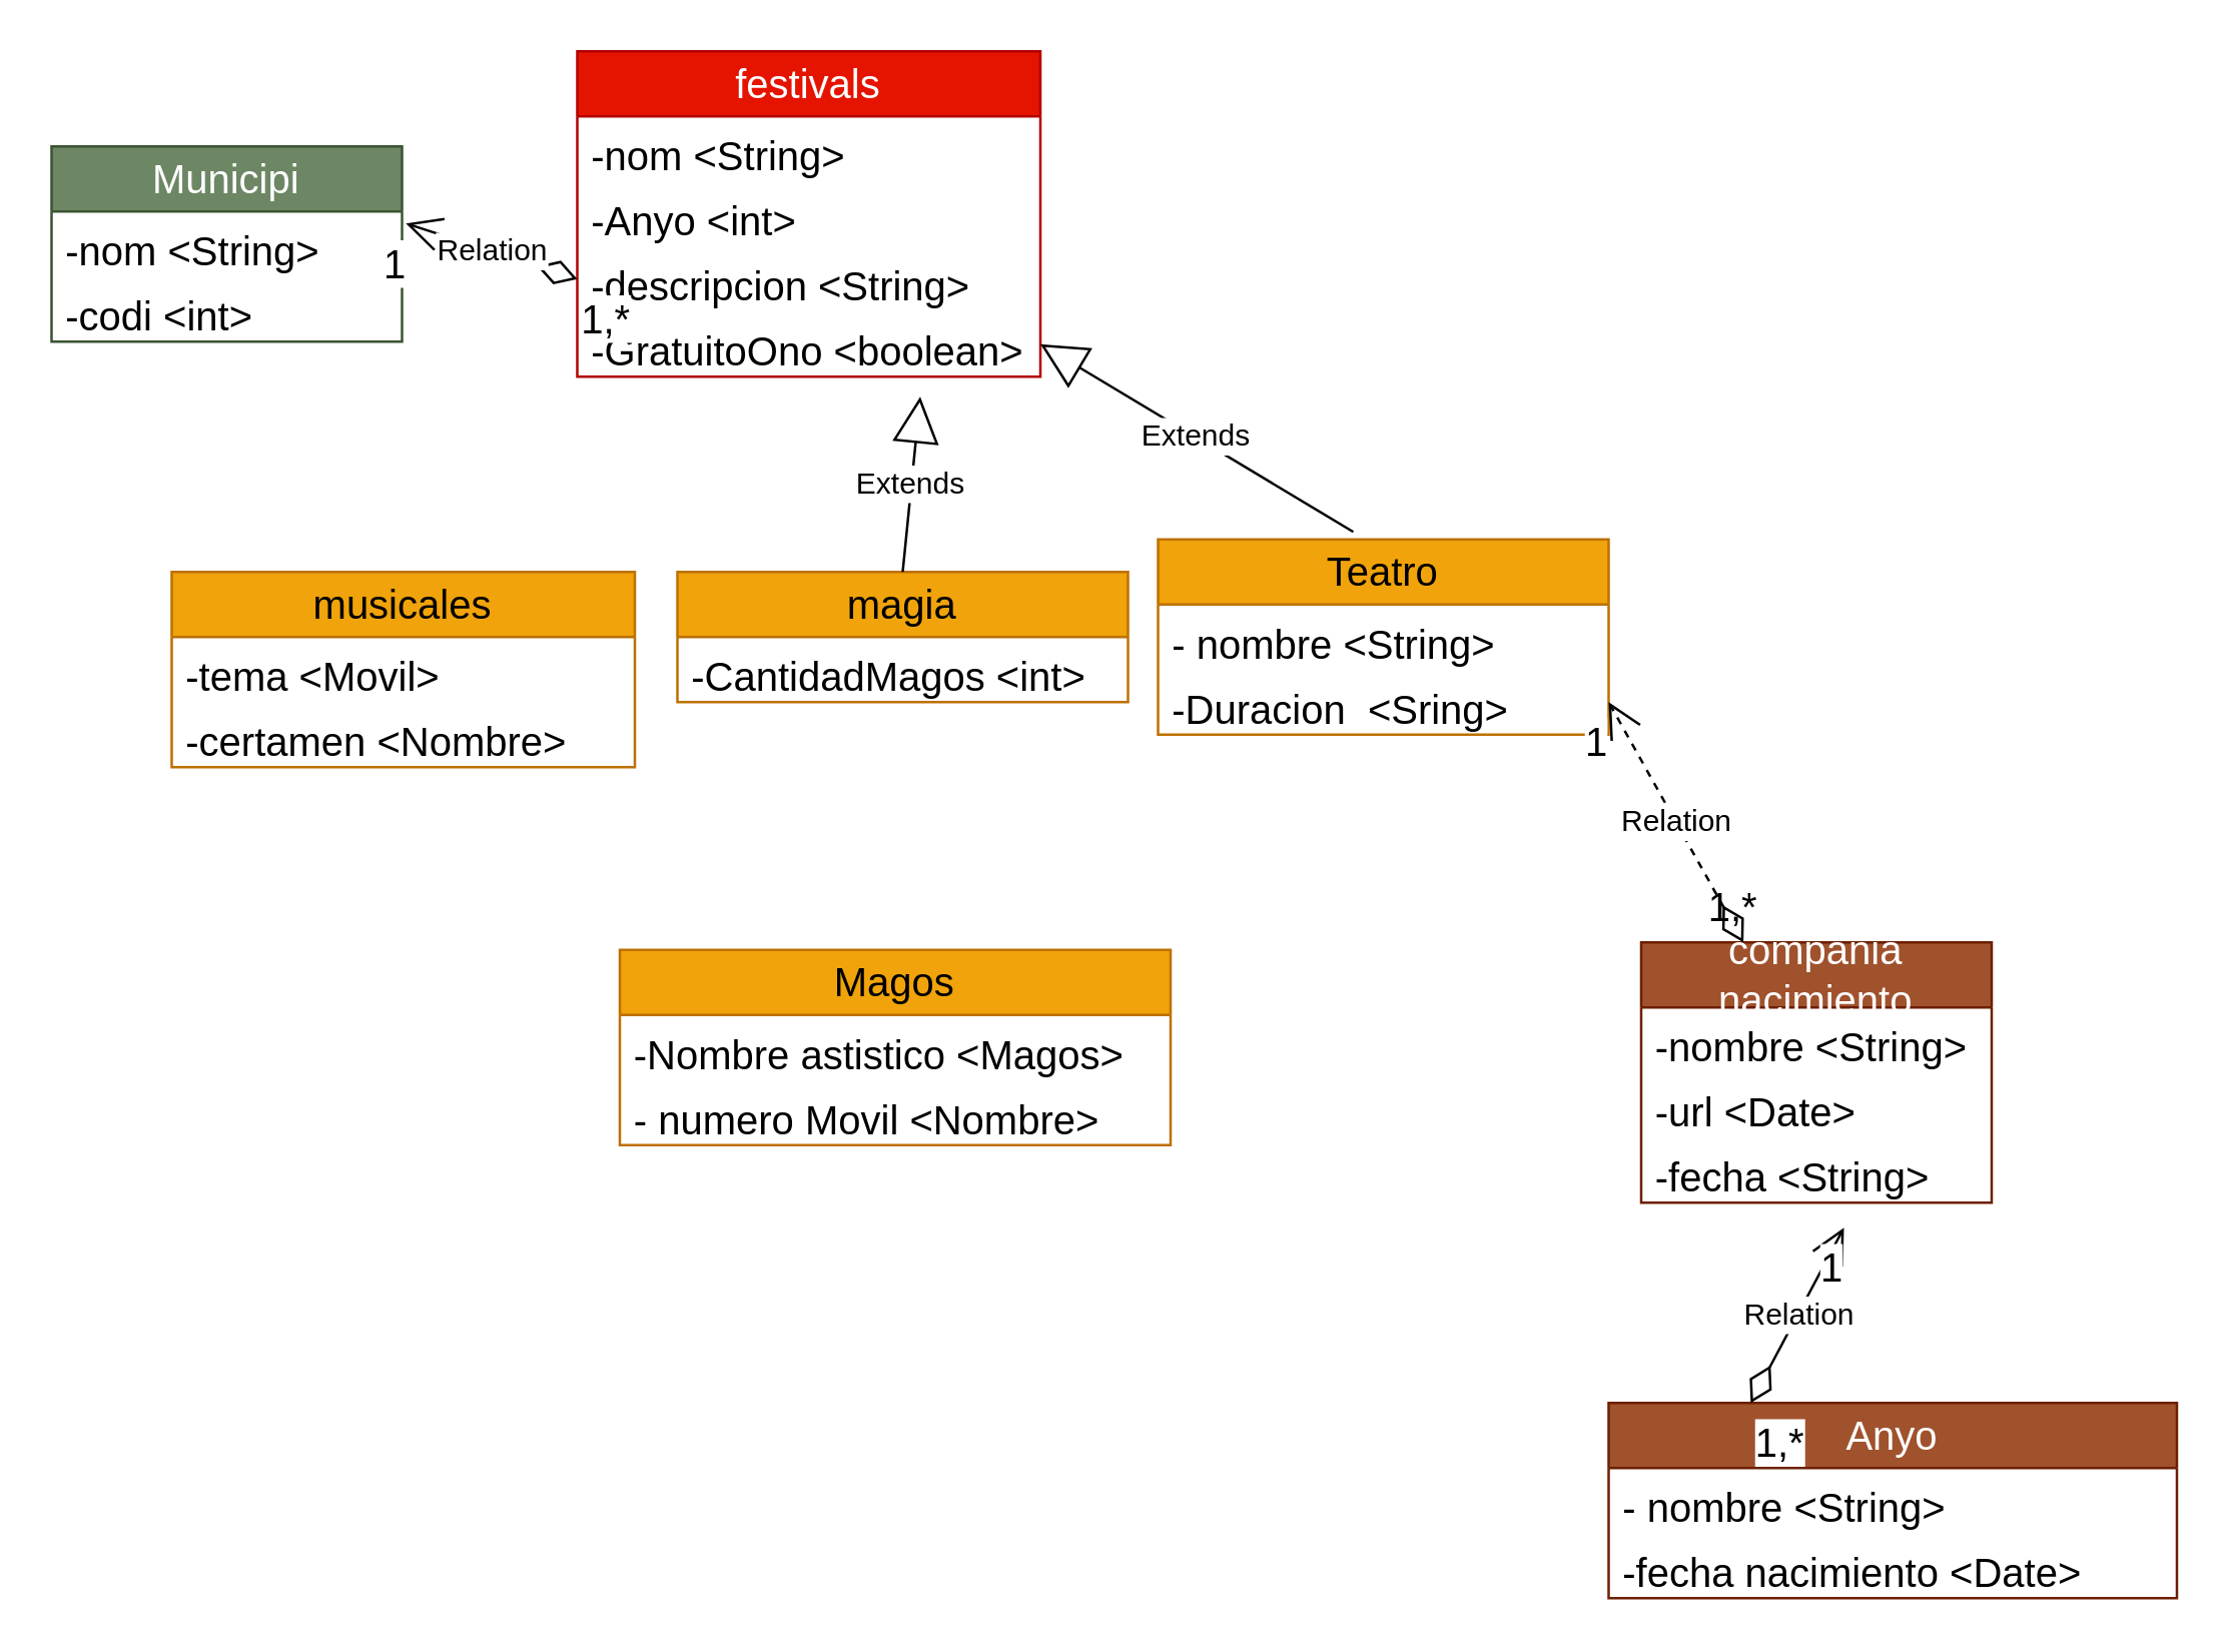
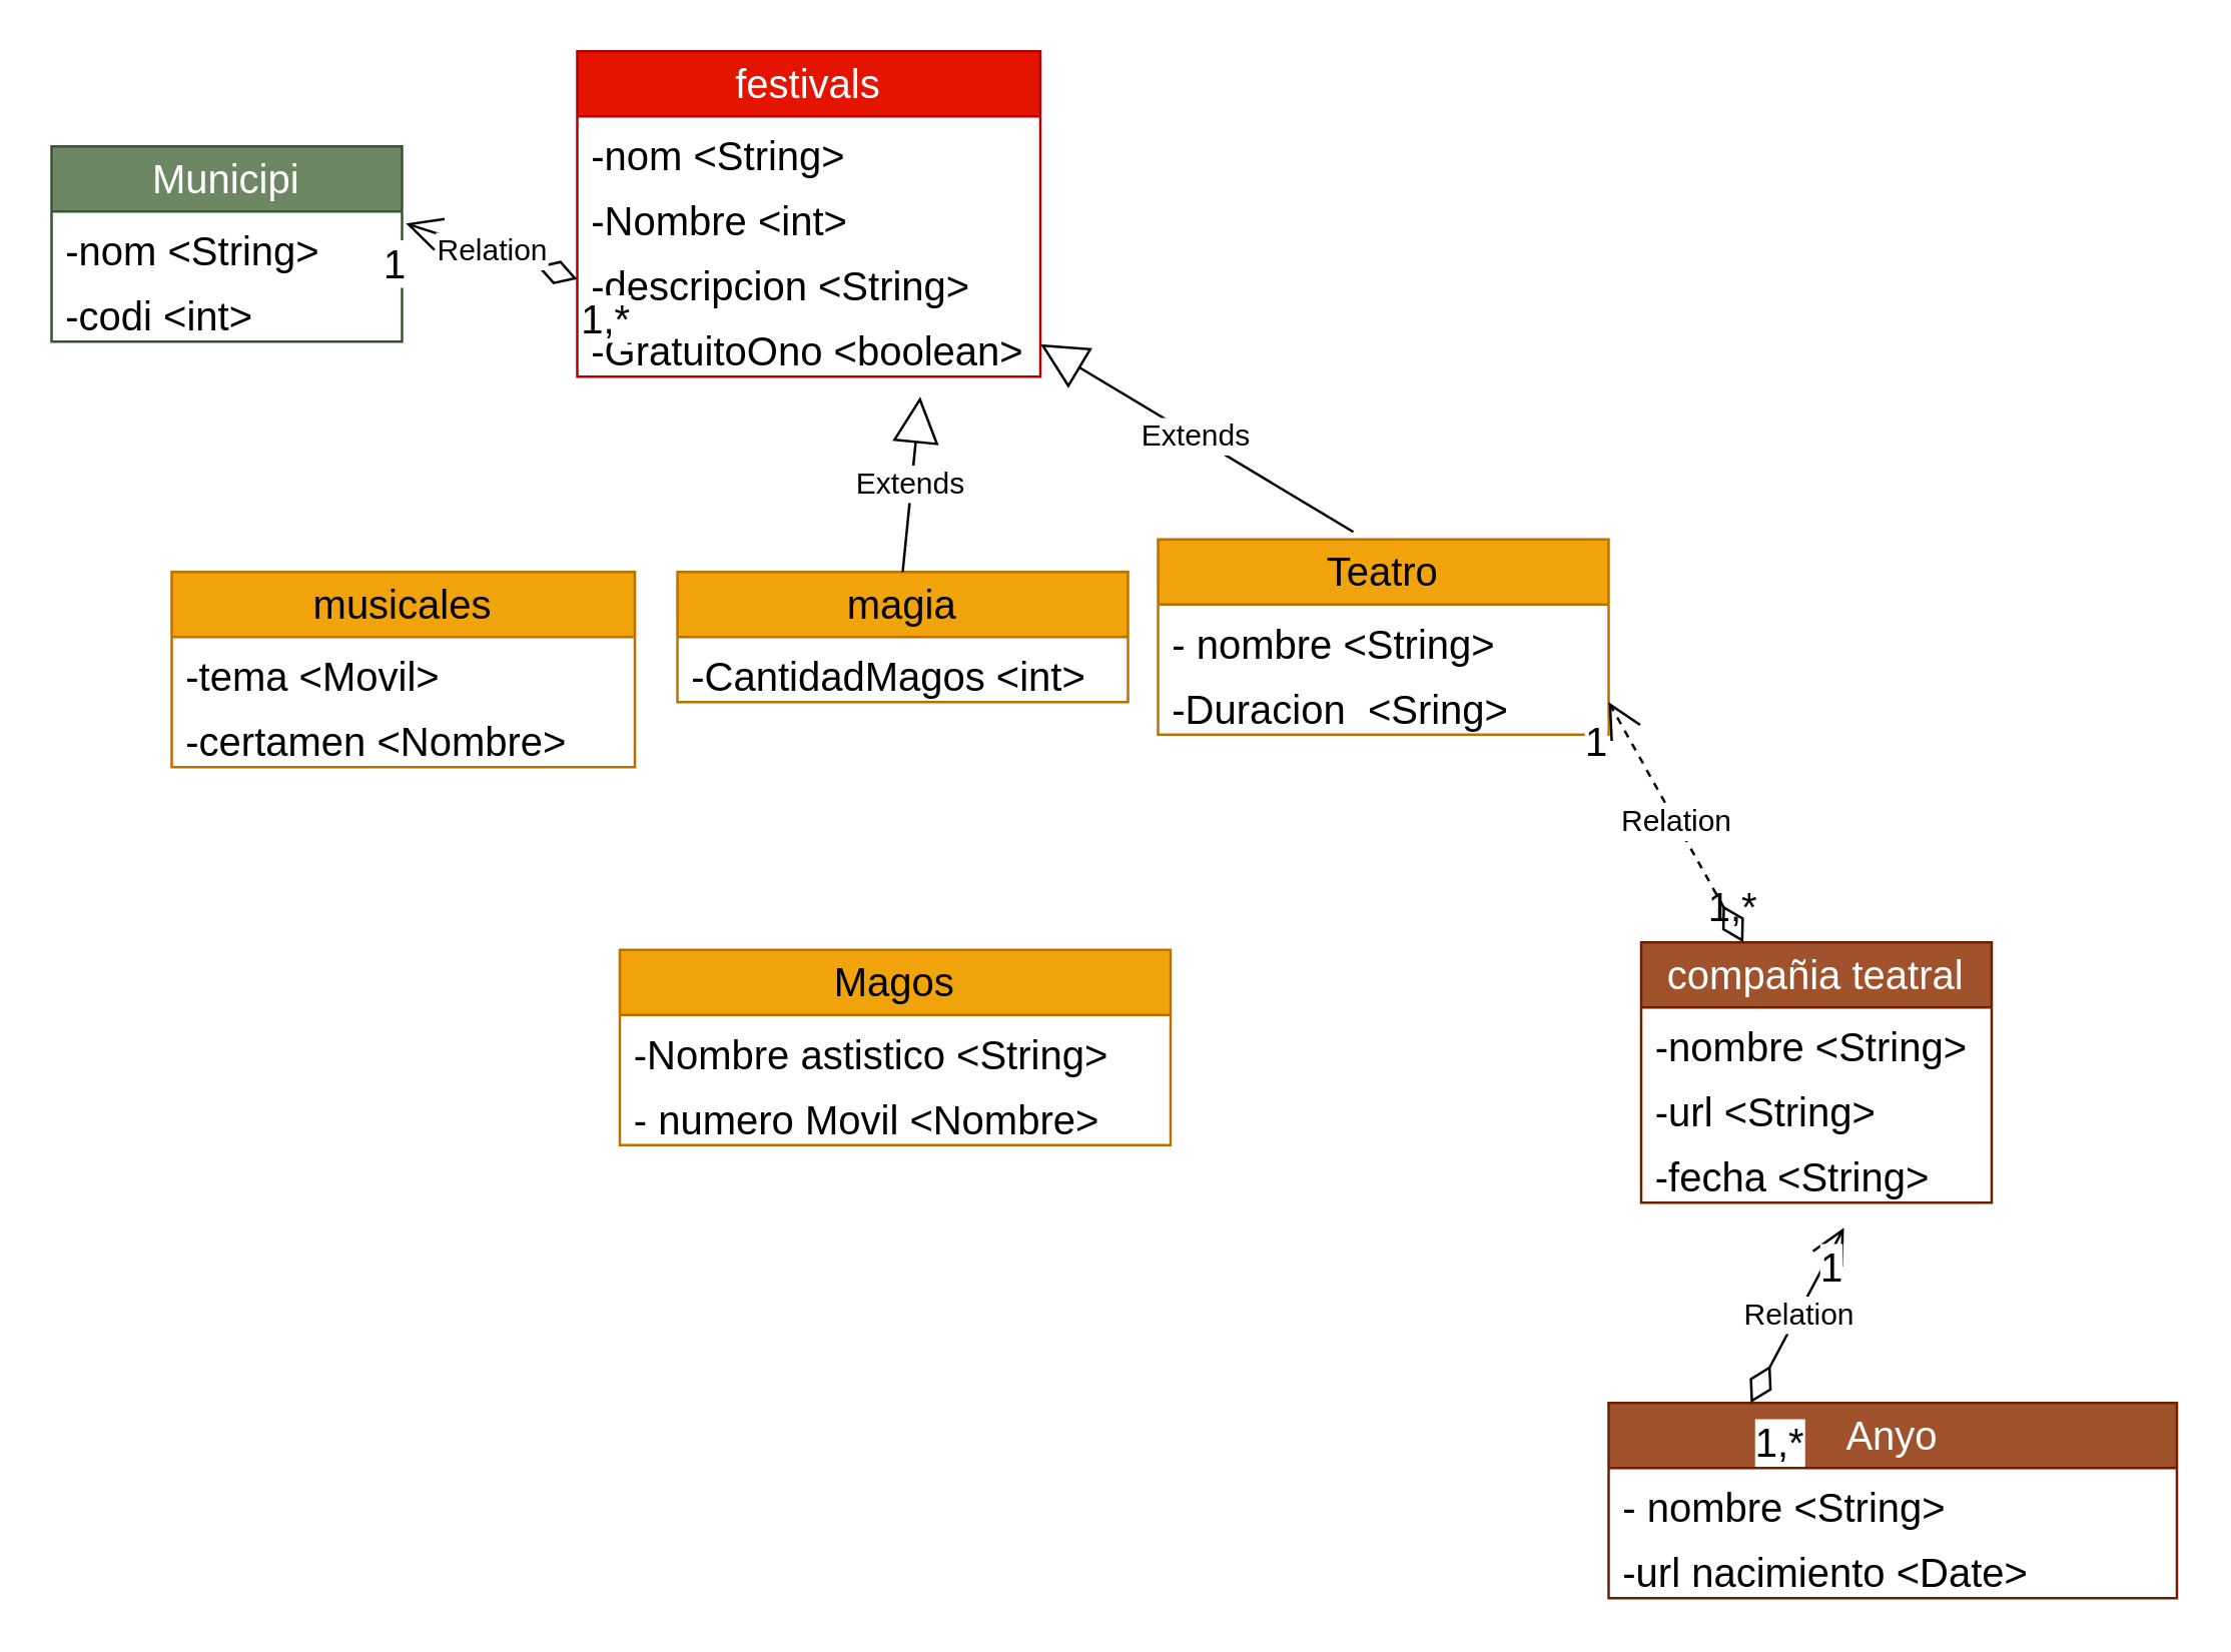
- <mxCell id="4" value="-Anyo &amp;lt;int&amp;gt;" style="text;strokeColor=none;fillColor=none;align=left;verticalAlign=top;spacingLeft=4;spacingRight=4;overflow=hidden;rotatable=0;points=[[0,0.5],[1,0.5]];portConstraint=eastwest;whiteSpace=wrap;html=1;fontSize=16;" parent="2" vertex="1"><mxGeometry y="52" width="185" height="26" as="geometry" /></mxCell>
+ <mxCell id="4" value="-Nombre &amp;lt;int&amp;gt;" style="text;strokeColor=none;fillColor=none;align=left;verticalAlign=top;spacingLeft=4;spacingRight=4;overflow=hidden;rotatable=0;points=[[0,0.5],[1,0.5]];portConstraint=eastwest;whiteSpace=wrap;html=1;fontSize=16;" parent="2" vertex="1"><mxGeometry y="52" width="185" height="26" as="geometry" /></mxCell>
- <mxCell id="21" value="compañia nacimiento" style="swimlane;fontStyle=0;childLayout=stackLayout;horizontal=1;startSize=26;fillColor=#a0522d;horizontalStack=0;resizeParent=1;resizeParentMax=0;resizeLast=0;collapsible=1;marginBottom=0;whiteSpace=wrap;html=1;fontSize=16;fontColor=#ffffff;strokeColor=#6D1F00;" parent="1" vertex="1"><mxGeometry x="655" y="376" width="140" height="104" as="geometry" /></mxCell>
+ <mxCell id="21" value="compañia teatral" style="swimlane;fontStyle=0;childLayout=stackLayout;horizontal=1;startSize=26;fillColor=#a0522d;horizontalStack=0;resizeParent=1;resizeParentMax=0;resizeLast=0;collapsible=1;marginBottom=0;whiteSpace=wrap;html=1;fontSize=16;fontColor=#ffffff;strokeColor=#6D1F00;" parent="1" vertex="1"><mxGeometry x="655" y="376" width="140" height="104" as="geometry" /></mxCell>
- <mxCell id="16" value="-Nombre astistico &amp;lt;Magos&amp;gt;" style="text;strokeColor=none;fillColor=none;align=left;verticalAlign=top;spacingLeft=4;spacingRight=4;overflow=hidden;rotatable=0;points=[[0,0.5],[1,0.5]];portConstraint=eastwest;whiteSpace=wrap;html=1;fontSize=16;" parent="15" vertex="1"><mxGeometry y="26" width="220" height="26" as="geometry" /></mxCell>
+ <mxCell id="16" value="-Nombre astistico &amp;lt;String&amp;gt;" style="text;strokeColor=none;fillColor=none;align=left;verticalAlign=top;spacingLeft=4;spacingRight=4;overflow=hidden;rotatable=0;points=[[0,0.5],[1,0.5]];portConstraint=eastwest;whiteSpace=wrap;html=1;fontSize=16;" parent="15" vertex="1"><mxGeometry y="26" width="220" height="26" as="geometry" /></mxCell>
- <mxCell id="23" value="-url &amp;lt;Date&amp;gt;" style="text;strokeColor=none;fillColor=none;align=left;verticalAlign=top;spacingLeft=4;spacingRight=4;overflow=hidden;rotatable=0;points=[[0,0.5],[1,0.5]];portConstraint=eastwest;whiteSpace=wrap;html=1;fontSize=16;" parent="21" vertex="1"><mxGeometry y="52" width="140" height="26" as="geometry" /></mxCell>
+ <mxCell id="23" value="-url &amp;lt;String&amp;gt;" style="text;strokeColor=none;fillColor=none;align=left;verticalAlign=top;spacingLeft=4;spacingRight=4;overflow=hidden;rotatable=0;points=[[0,0.5],[1,0.5]];portConstraint=eastwest;whiteSpace=wrap;html=1;fontSize=16;" parent="21" vertex="1"><mxGeometry y="52" width="140" height="26" as="geometry" /></mxCell>
- <mxCell id="27" value="-fecha nacimiento &amp;lt;Date&amp;gt;" style="text;strokeColor=none;fillColor=none;align=left;verticalAlign=top;spacingLeft=4;spacingRight=4;overflow=hidden;rotatable=0;points=[[0,0.5],[1,0.5]];portConstraint=eastwest;whiteSpace=wrap;html=1;fontSize=16;" parent="25" vertex="1"><mxGeometry y="52" width="227" height="26" as="geometry" /></mxCell>
+ <mxCell id="27" value="-url nacimiento &amp;lt;Date&amp;gt;" style="text;strokeColor=none;fillColor=none;align=left;verticalAlign=top;spacingLeft=4;spacingRight=4;overflow=hidden;rotatable=0;points=[[0,0.5],[1,0.5]];portConstraint=eastwest;whiteSpace=wrap;html=1;fontSize=16;" parent="25" vertex="1"><mxGeometry y="52" width="227" height="26" as="geometry" /></mxCell>
